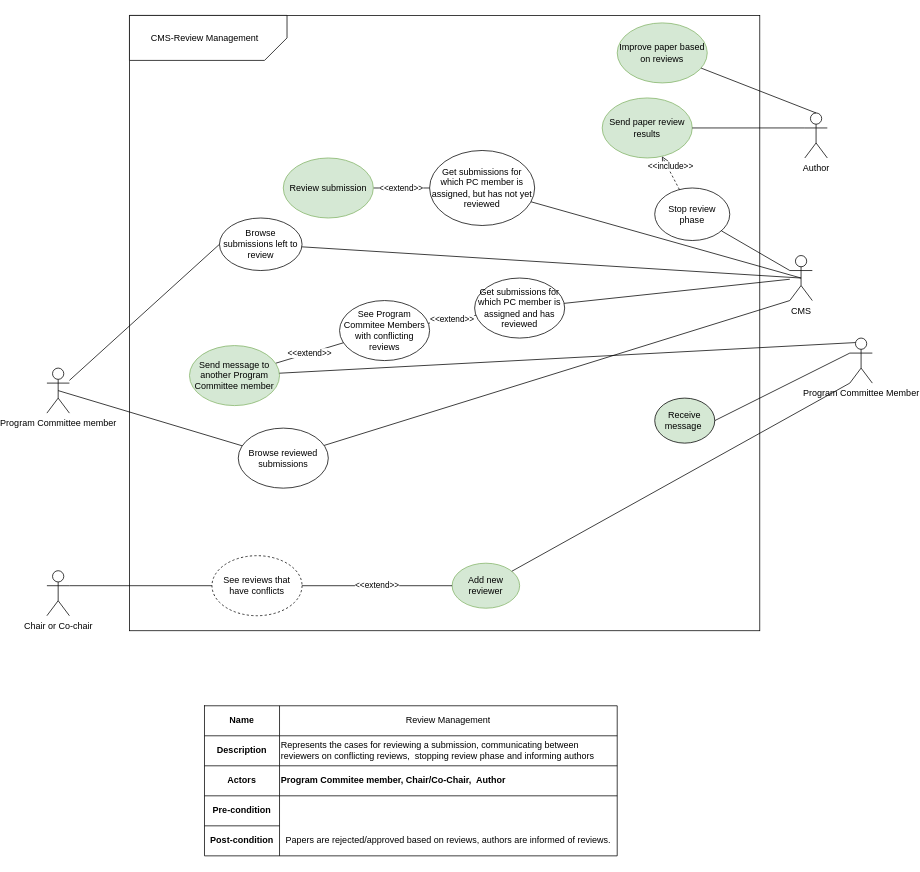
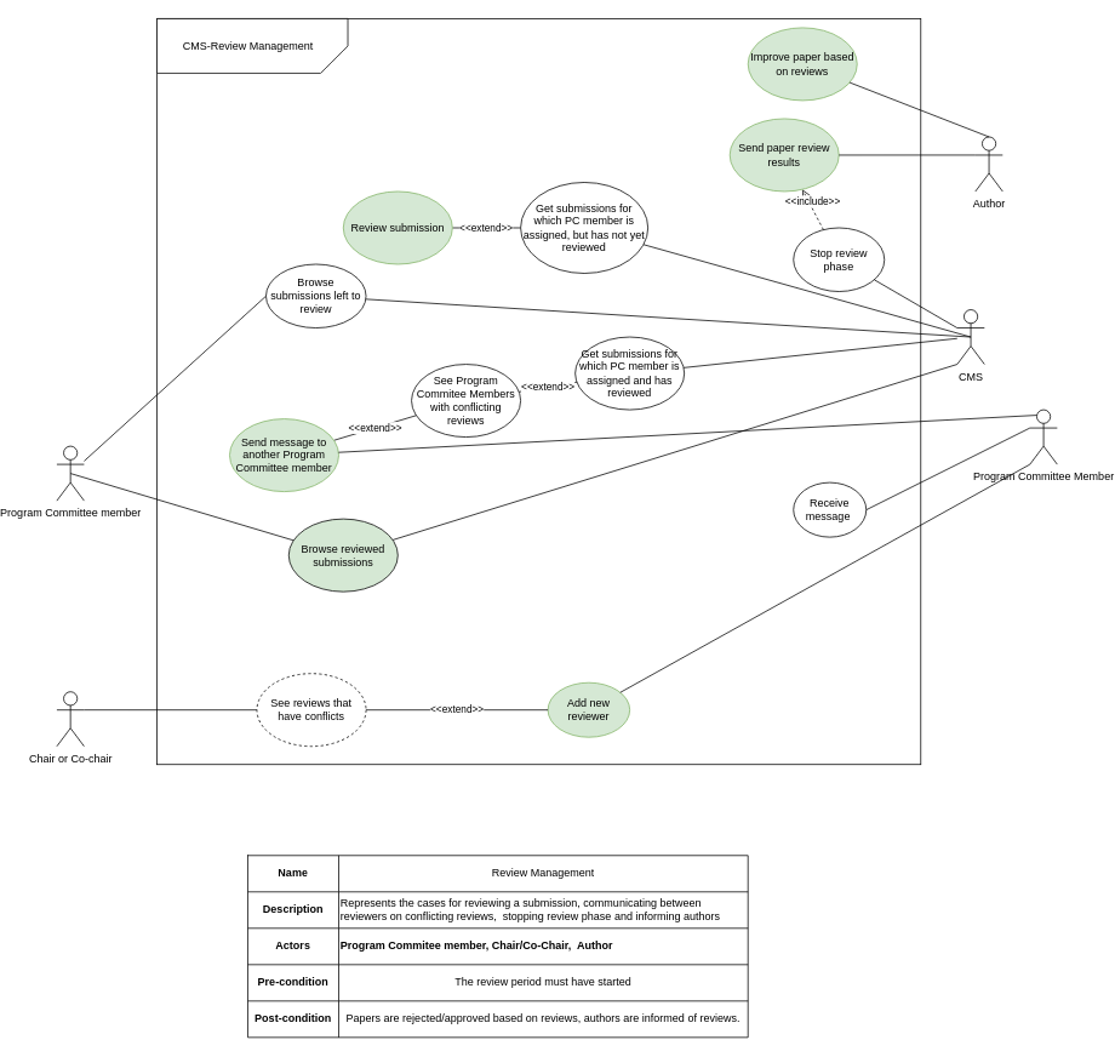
- <mxCell id="12" value="Receive message&amp;nbsp;" style="ellipse;whiteSpace=wrap;html=1;fillColor=#d5e8d4;" parent="1" vertex="1"><mxGeometry x="830" y="530" width="80" height="60" as="geometry" /></mxCell>
+ <mxCell id="12" value="Receive message&amp;nbsp;" style="ellipse;whiteSpace=wrap;html=1;" parent="1" vertex="1"><mxGeometry x="830" y="530" width="80" height="60" as="geometry" /></mxCell>
- <mxCell id="20" value="Browse reviewed submissions" style="ellipse;whiteSpace=wrap;html=1;" parent="1" vertex="1"><mxGeometry x="275" y="570" width="120" height="80" as="geometry" /></mxCell>
+ <mxCell id="20" value="Browse reviewed submissions" style="ellipse;whiteSpace=wrap;html=1;fillColor=#d5e8d4;" parent="1" vertex="1"><mxGeometry x="275" y="570" width="120" height="80" as="geometry" /></mxCell>
+ <mxCell id="43" value="The review period must have started" style="shape=partialRectangle;html=1;whiteSpace=wrap;connectable=0;overflow=hidden;fillColor=none;top=0;left=0;bottom=0;right=0;" parent="41" vertex="1"><mxGeometry x="100" width="450" height="40" as="geometry" /></mxCell>
